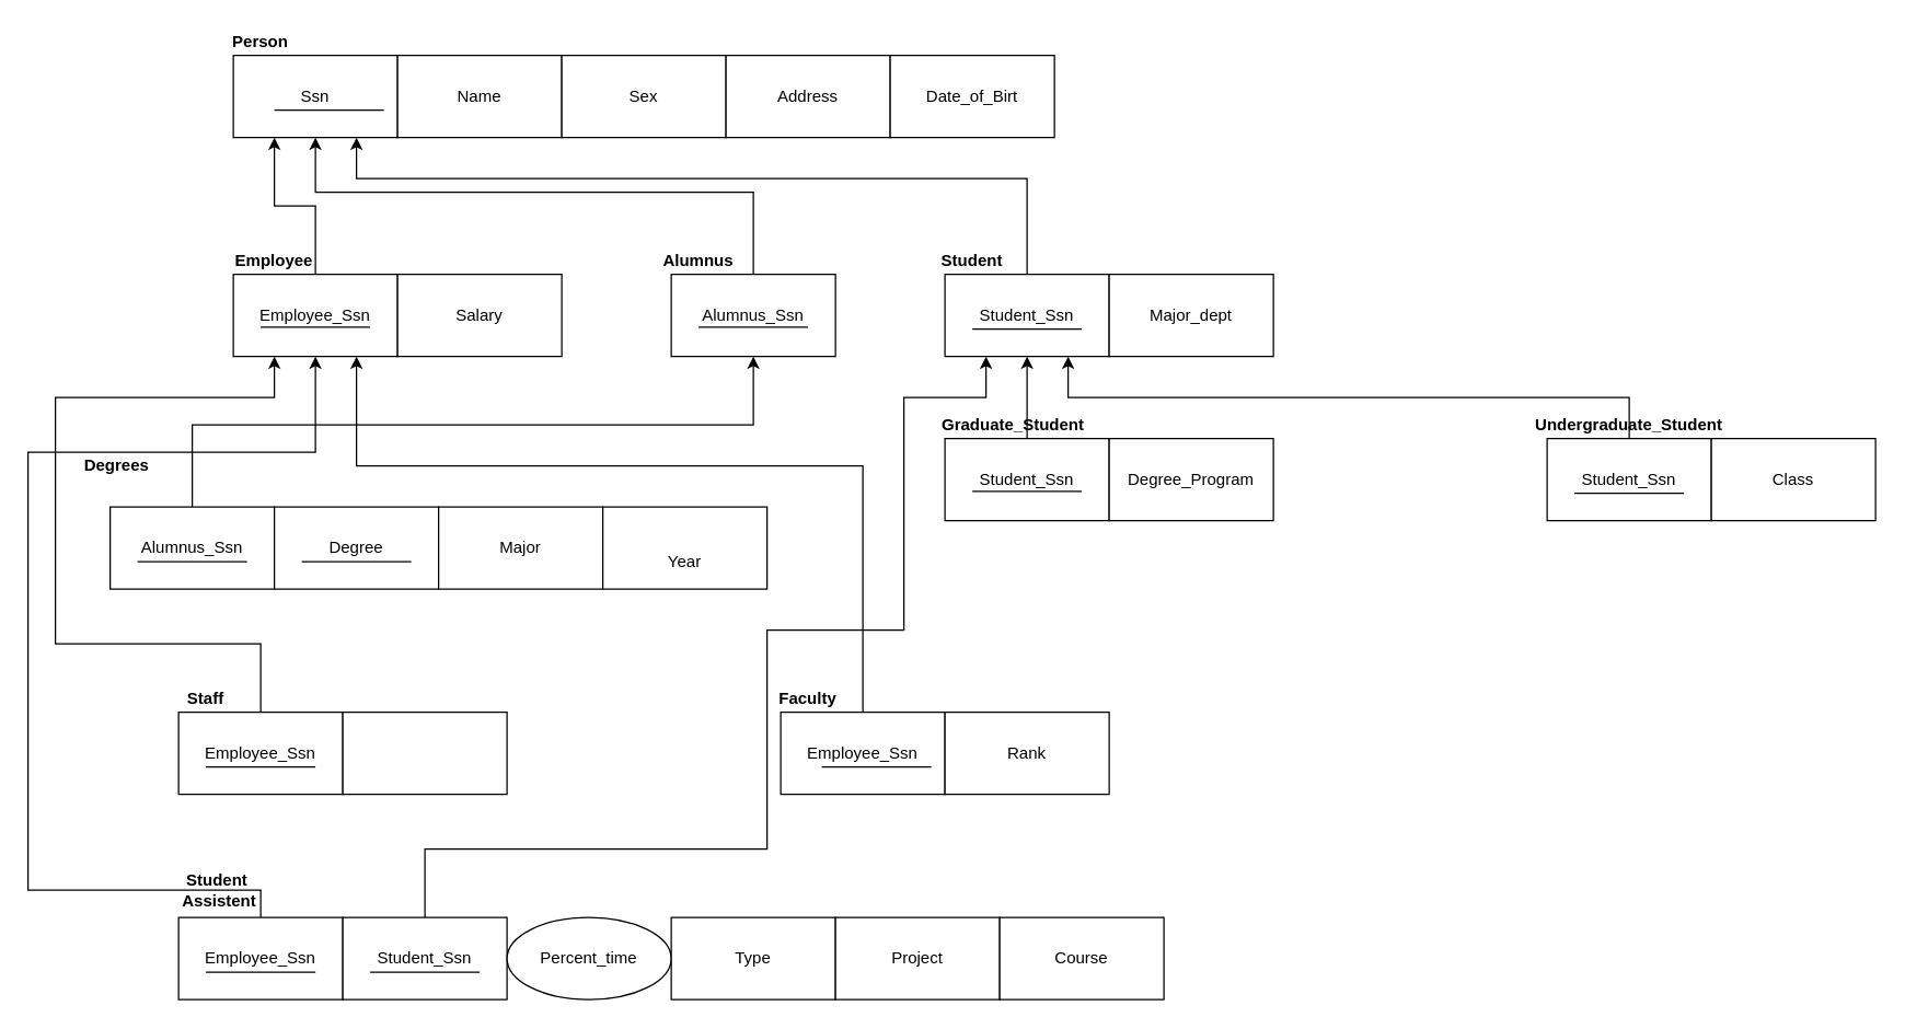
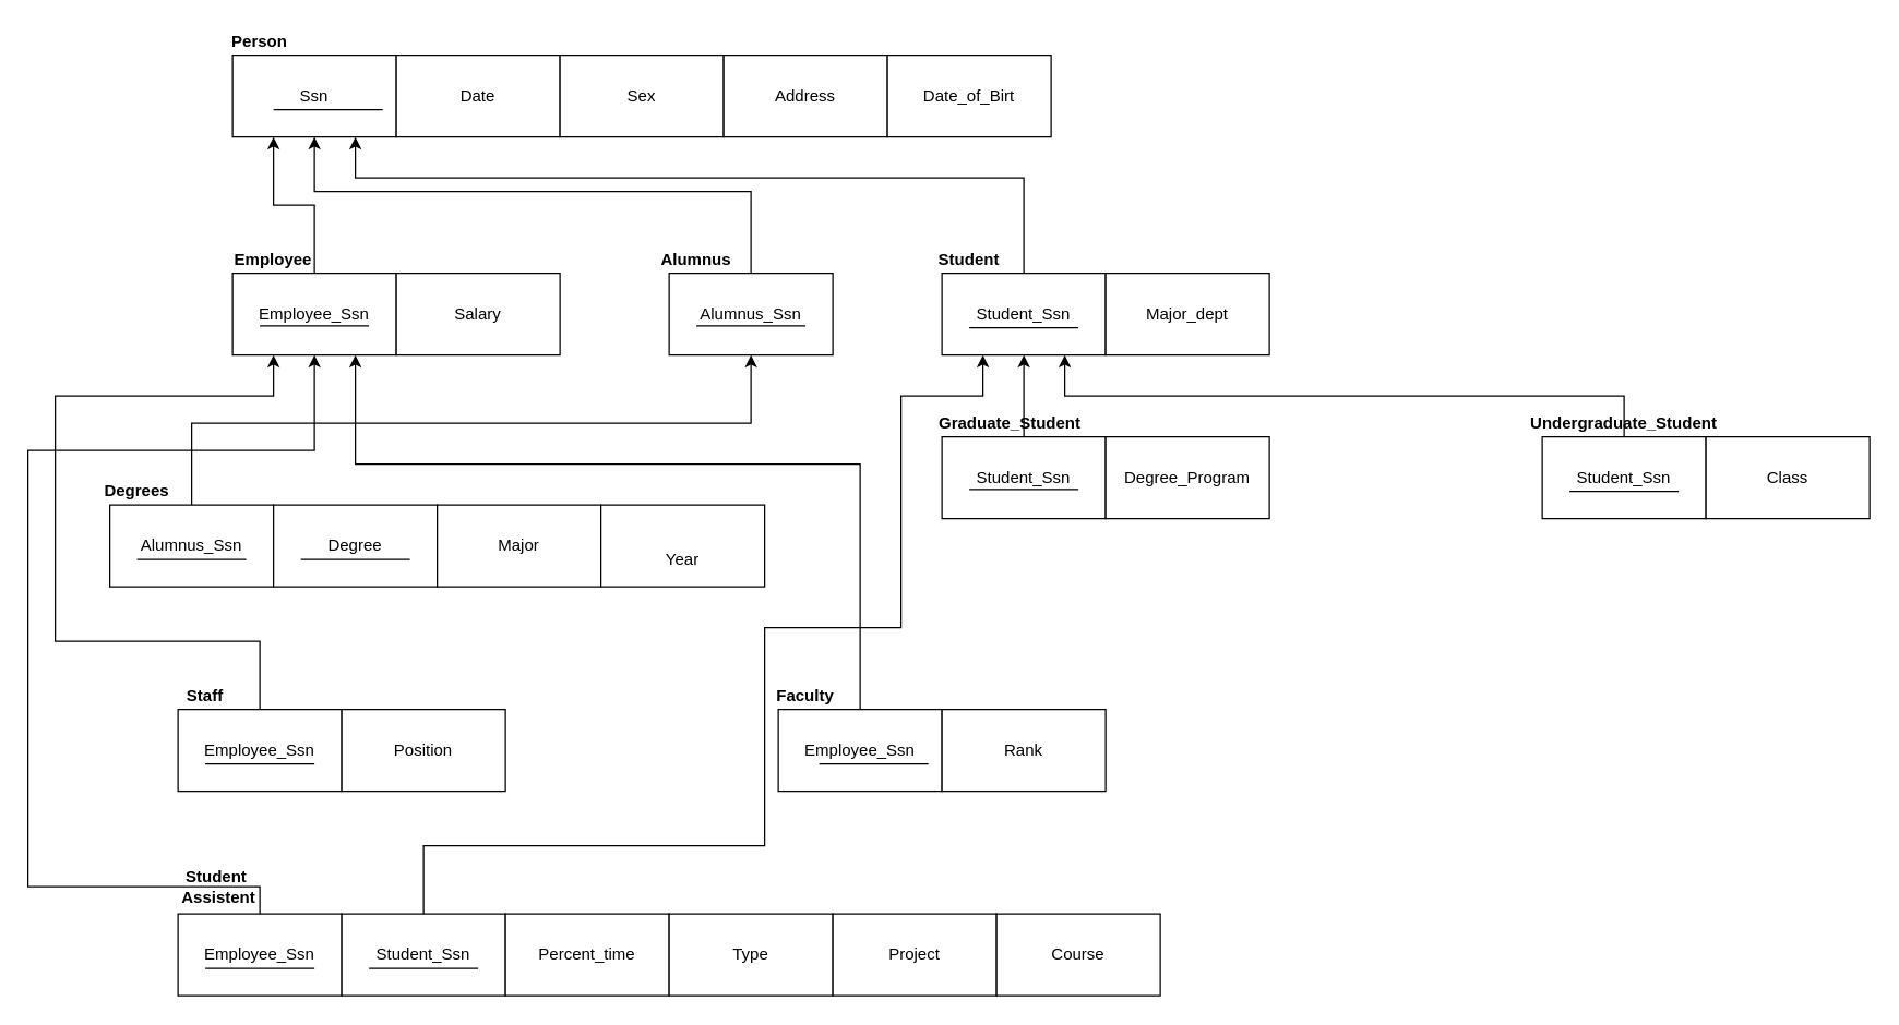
- <mxCell id="50" value="Name" style="text;html=1;strokeColor=none;fillColor=none;align=center;verticalAlign=middle;whiteSpace=wrap;rounded=0;" vertex="1" parent="1"><mxGeometry x="330" y="60" width="40" height="20" as="geometry" /></mxCell>
+ <mxCell id="50" value="Date" style="text;html=1;strokeColor=none;fillColor=none;align=center;verticalAlign=middle;whiteSpace=wrap;rounded=0;" vertex="1" parent="1"><mxGeometry x="330" y="60" width="40" height="20" as="geometry" /></mxCell>
- <mxCell id="41" value="&lt;b&gt;Degrees&lt;/b&gt;" style="text;html=1;strokeColor=none;fillColor=none;align=center;verticalAlign=middle;whiteSpace=wrap;rounded=0;" vertex="1" parent="1"><mxGeometry x="65" y="330" width="40" height="20" as="geometry" /></mxCell>
+ <mxCell id="41" value="&lt;b&gt;Degrees&lt;/b&gt;" style="text;html=1;strokeColor=none;fillColor=none;align=center;verticalAlign=middle;whiteSpace=wrap;rounded=0;" vertex="1" parent="1"><mxGeometry x="80" y="350" width="40" height="20" as="geometry" /></mxCell>
+ <mxCell id="66" value="Position" style="text;html=1;strokeColor=none;fillColor=none;align=center;verticalAlign=middle;whiteSpace=wrap;rounded=0;" vertex="1" parent="1"><mxGeometry x="290" y="540" width="40" height="20" as="geometry" /></mxCell>
- <mxCell id="30" value="Percent_time" style="ellipse;whiteSpace=wrap;html=1;" vertex="1" parent="1"><mxGeometry x="370" y="670" width="120" height="60" as="geometry" /></mxCell>
+ <mxCell id="30" value="Percent_time" style="rounded=0;whiteSpace=wrap;html=1;" vertex="1" parent="1"><mxGeometry x="370" y="670" width="120" height="60" as="geometry" /></mxCell>
